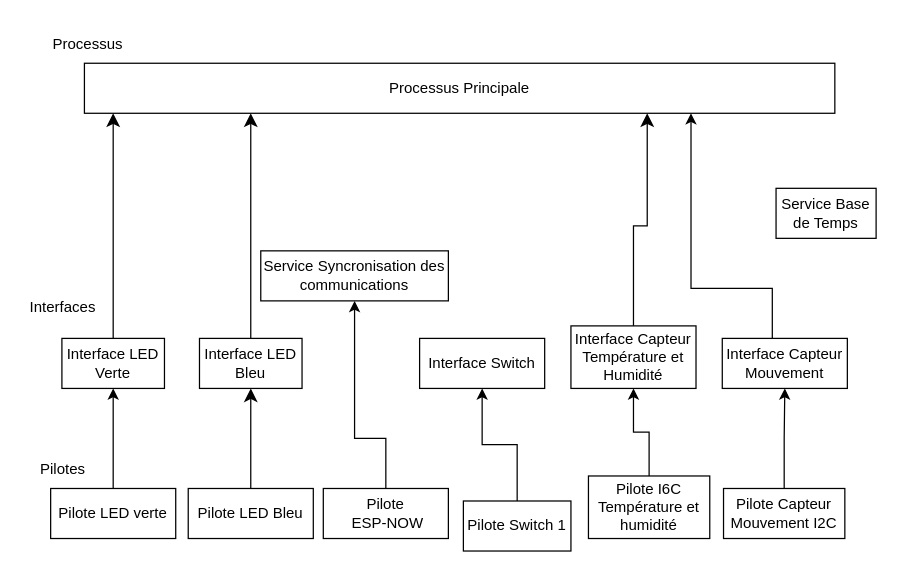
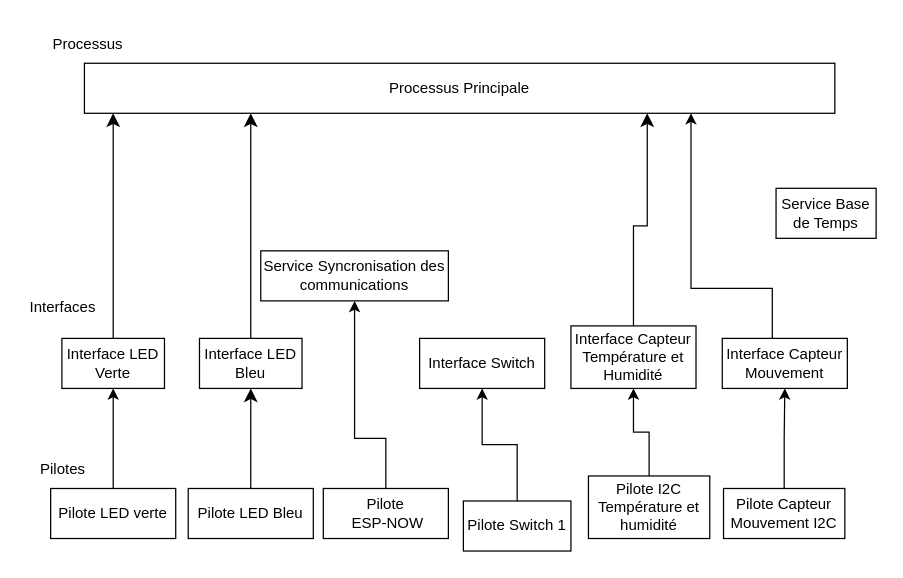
- <mxCell id="22" value="Pilote I6C Température et humidité " style="rounded=0;whiteSpace=wrap;html=1;" parent="1" vertex="1"><mxGeometry x="470" y="380" width="97" height="50" as="geometry" /></mxCell>
+ <mxCell id="22" value="Pilote I2C Température et humidité " style="rounded=0;whiteSpace=wrap;html=1;" parent="1" vertex="1"><mxGeometry x="470" y="380" width="97" height="50" as="geometry" /></mxCell>
